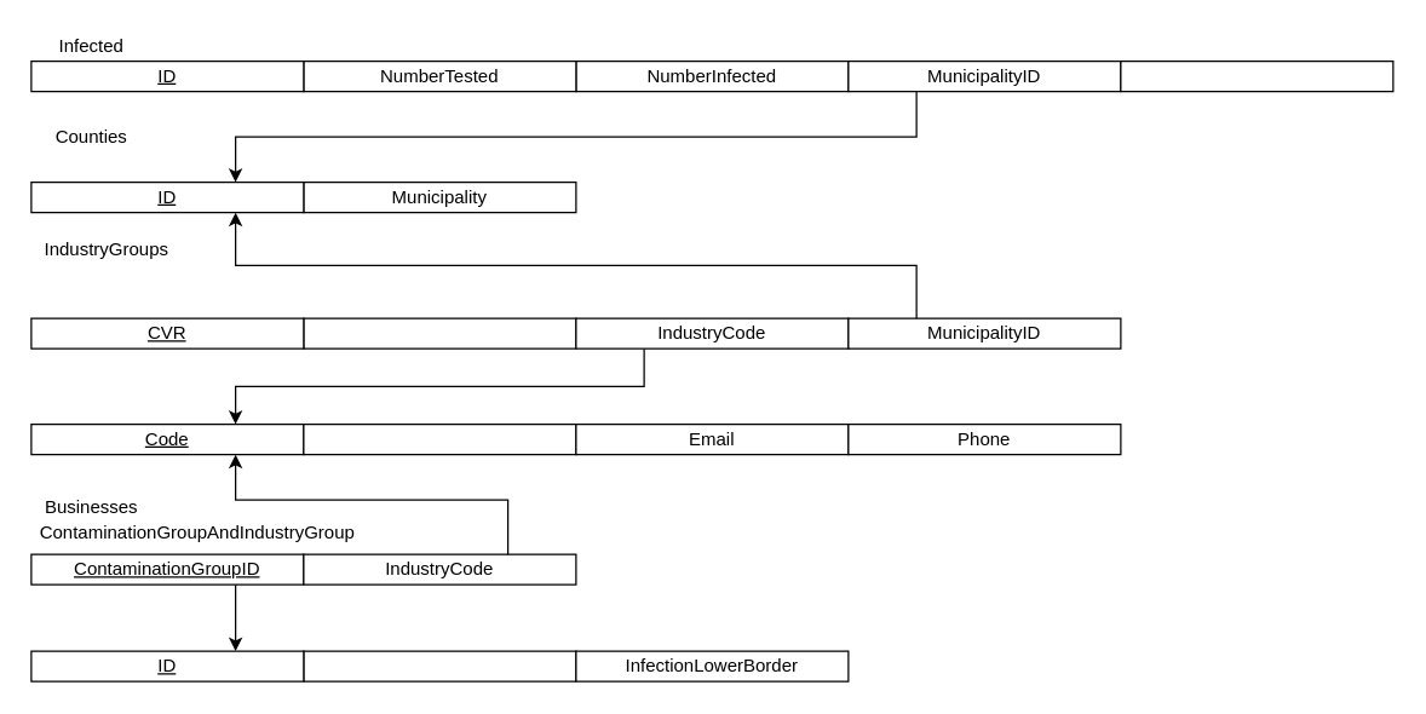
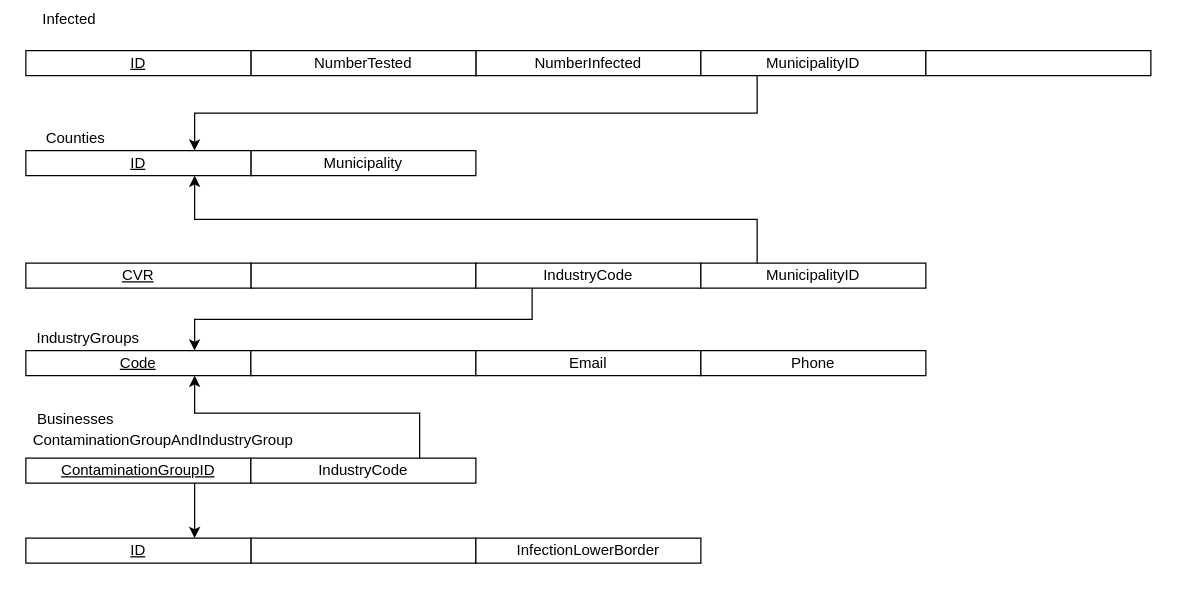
- <mxCell id="23" value="Infected" style="text;html=1;strokeColor=none;fillColor=none;align=center;verticalAlign=middle;whiteSpace=wrap;rounded=0;" parent="1" vertex="1"><mxGeometry x="20" y="20" width="80" height="20" as="geometry" /></mxCell>
+ <mxCell id="23" value="Infected" style="text;html=1;strokeColor=none;fillColor=none;align=center;verticalAlign=middle;whiteSpace=wrap;rounded=0;" parent="1" vertex="1"><mxGeometry x="15" y="5" width="80" height="20" as="geometry" /></mxCell>
- <mxCell id="22" value="Counties" style="text;html=1;strokeColor=none;fillColor=none;align=center;verticalAlign=middle;whiteSpace=wrap;rounded=0;" parent="1" vertex="1"><mxGeometry x="20" y="80" width="80" height="20" as="geometry" /></mxCell>
+ <mxCell id="22" value="Counties" style="text;html=1;strokeColor=none;fillColor=none;align=center;verticalAlign=middle;whiteSpace=wrap;rounded=0;" parent="1" vertex="1"><mxGeometry x="20" y="100" width="80" height="20" as="geometry" /></mxCell>
- <mxCell id="38" value="IndustryGroups" style="text;html=1;strokeColor=none;fillColor=none;align=center;verticalAlign=middle;whiteSpace=wrap;rounded=0;" parent="1" vertex="1"><mxGeometry x="30" y="155" width="80" height="20" as="geometry" /></mxCell>
+ <mxCell id="38" value="IndustryGroups" style="text;html=1;strokeColor=none;fillColor=none;align=center;verticalAlign=middle;whiteSpace=wrap;rounded=0;" parent="1" vertex="1"><mxGeometry x="30" y="260" width="80" height="20" as="geometry" /></mxCell>
